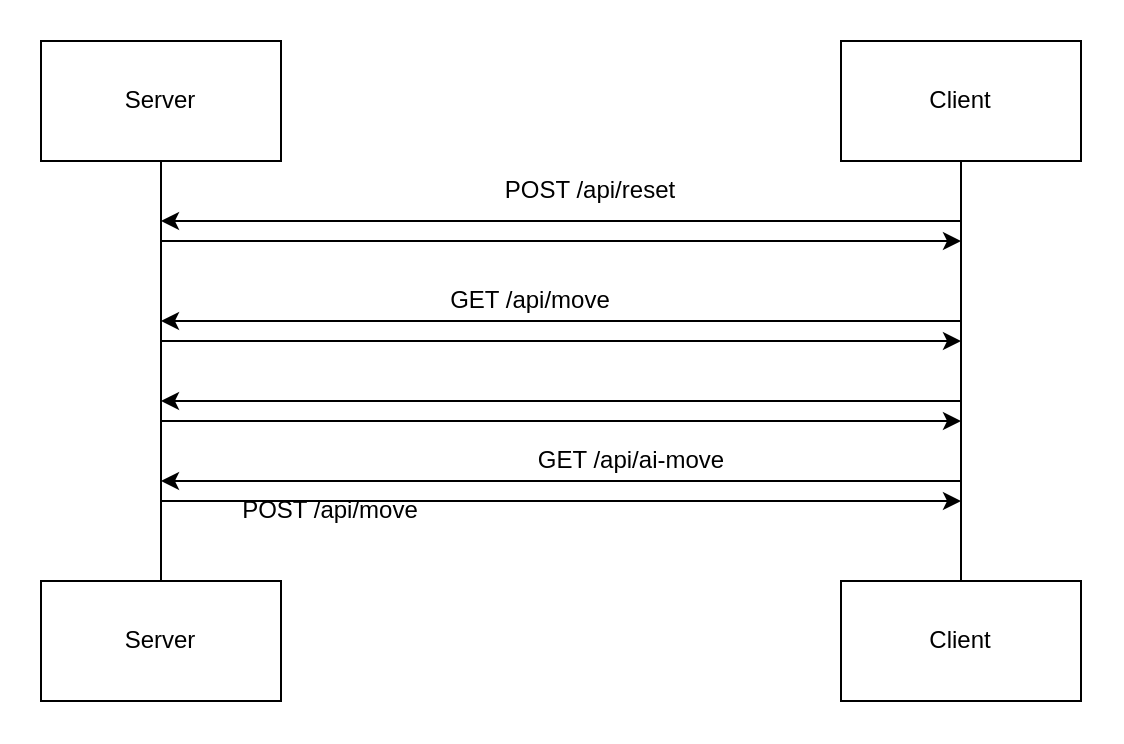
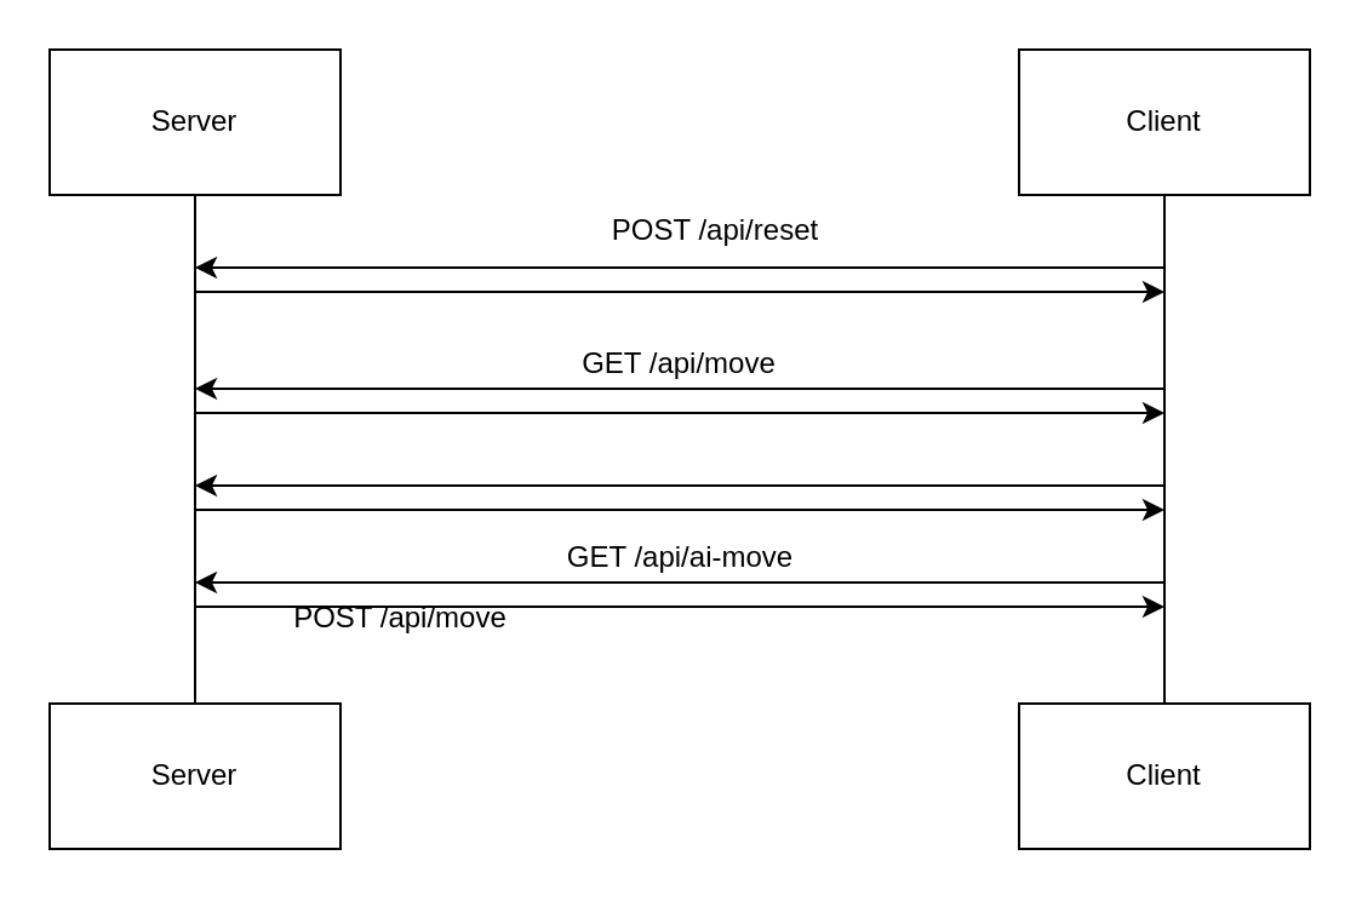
- <mxCell id="5" value="GET /api/move" style="text;html=1;strokeColor=none;fillColor=none;align=center;verticalAlign=middle;whiteSpace=wrap;rounded=0;" vertex="1" parent="1"><mxGeometry x="220" y="140" width="90" height="20" as="geometry" /></mxCell>
+ <mxCell id="5" value="GET /api/move" style="text;html=1;strokeColor=none;fillColor=none;align=center;verticalAlign=middle;whiteSpace=wrap;rounded=0;" vertex="1" parent="1"><mxGeometry x="235" y="140" width="90" height="20" as="geometry" /></mxCell>
- <mxCell id="19" value="GET /api/ai-move" style="text;html=1;strokeColor=none;fillColor=none;align=center;verticalAlign=middle;whiteSpace=wrap;rounded=0;" vertex="1" parent="1"><mxGeometry x="262.5" y="220" width="105" height="20" as="geometry" /></mxCell>
+ <mxCell id="19" value="GET /api/ai-move" style="text;html=1;strokeColor=none;fillColor=none;align=center;verticalAlign=middle;whiteSpace=wrap;rounded=0;" vertex="1" parent="1"><mxGeometry x="227.5" y="220" width="105" height="20" as="geometry" /></mxCell>
